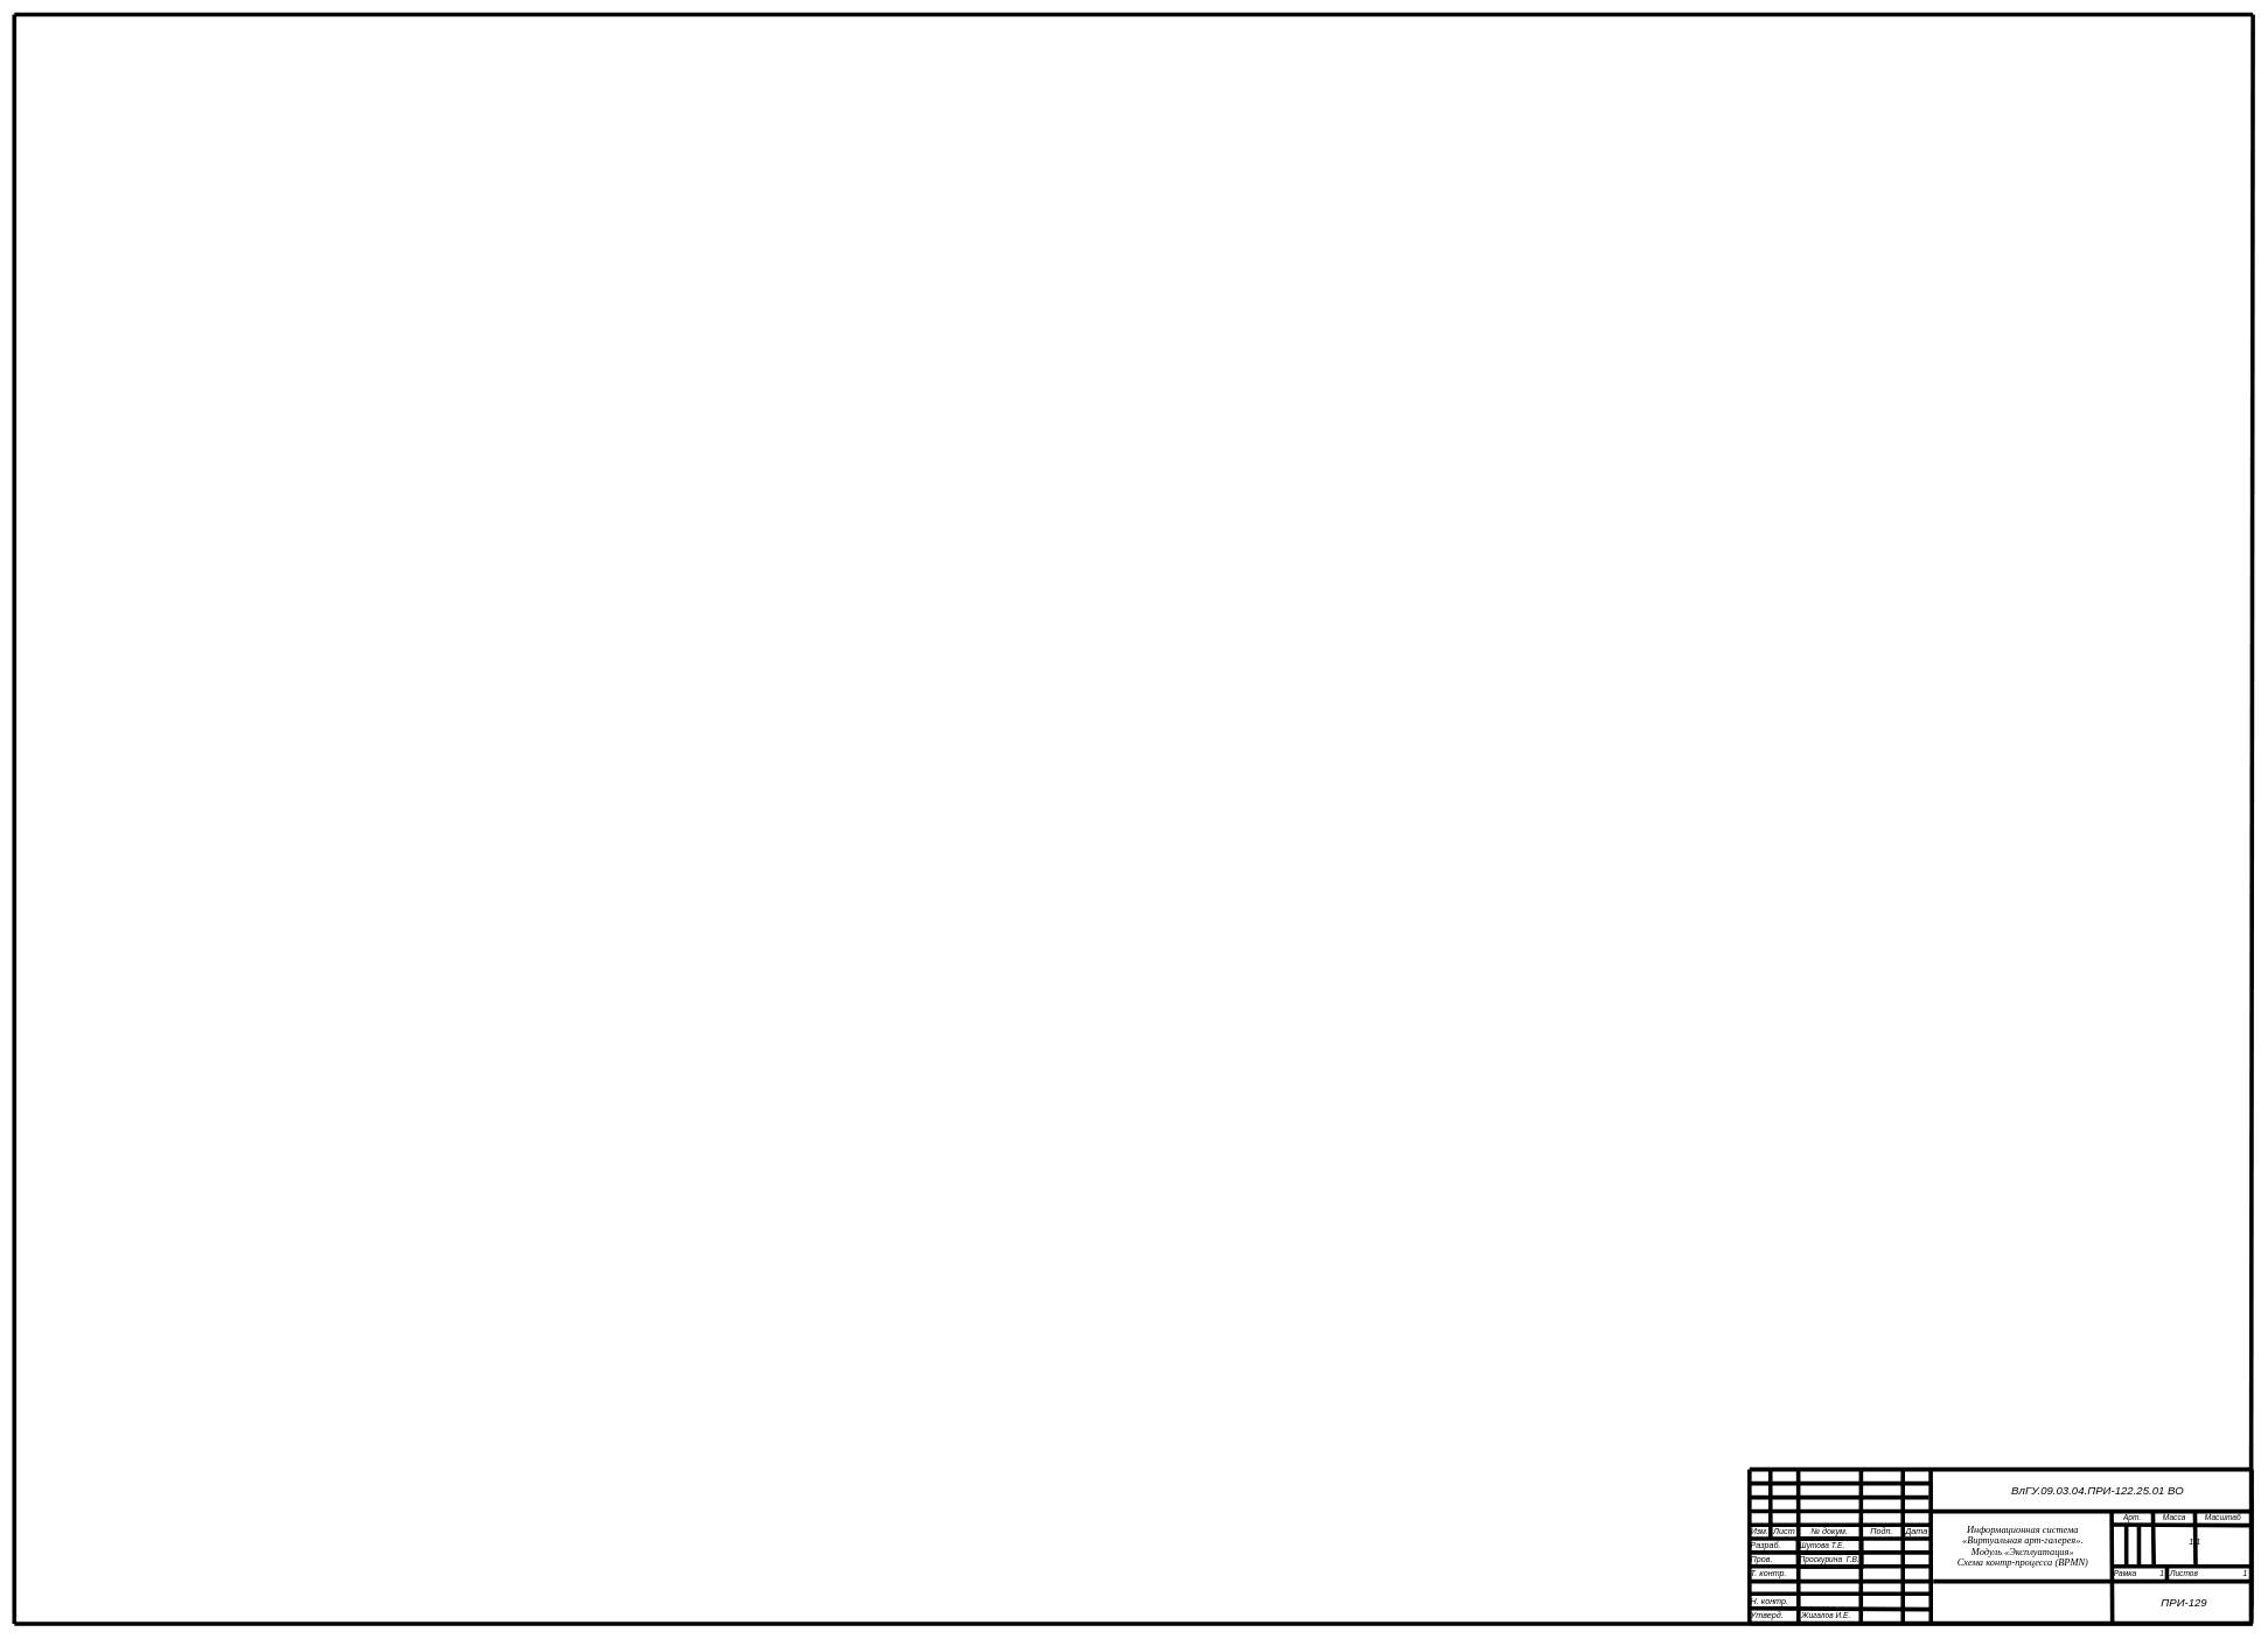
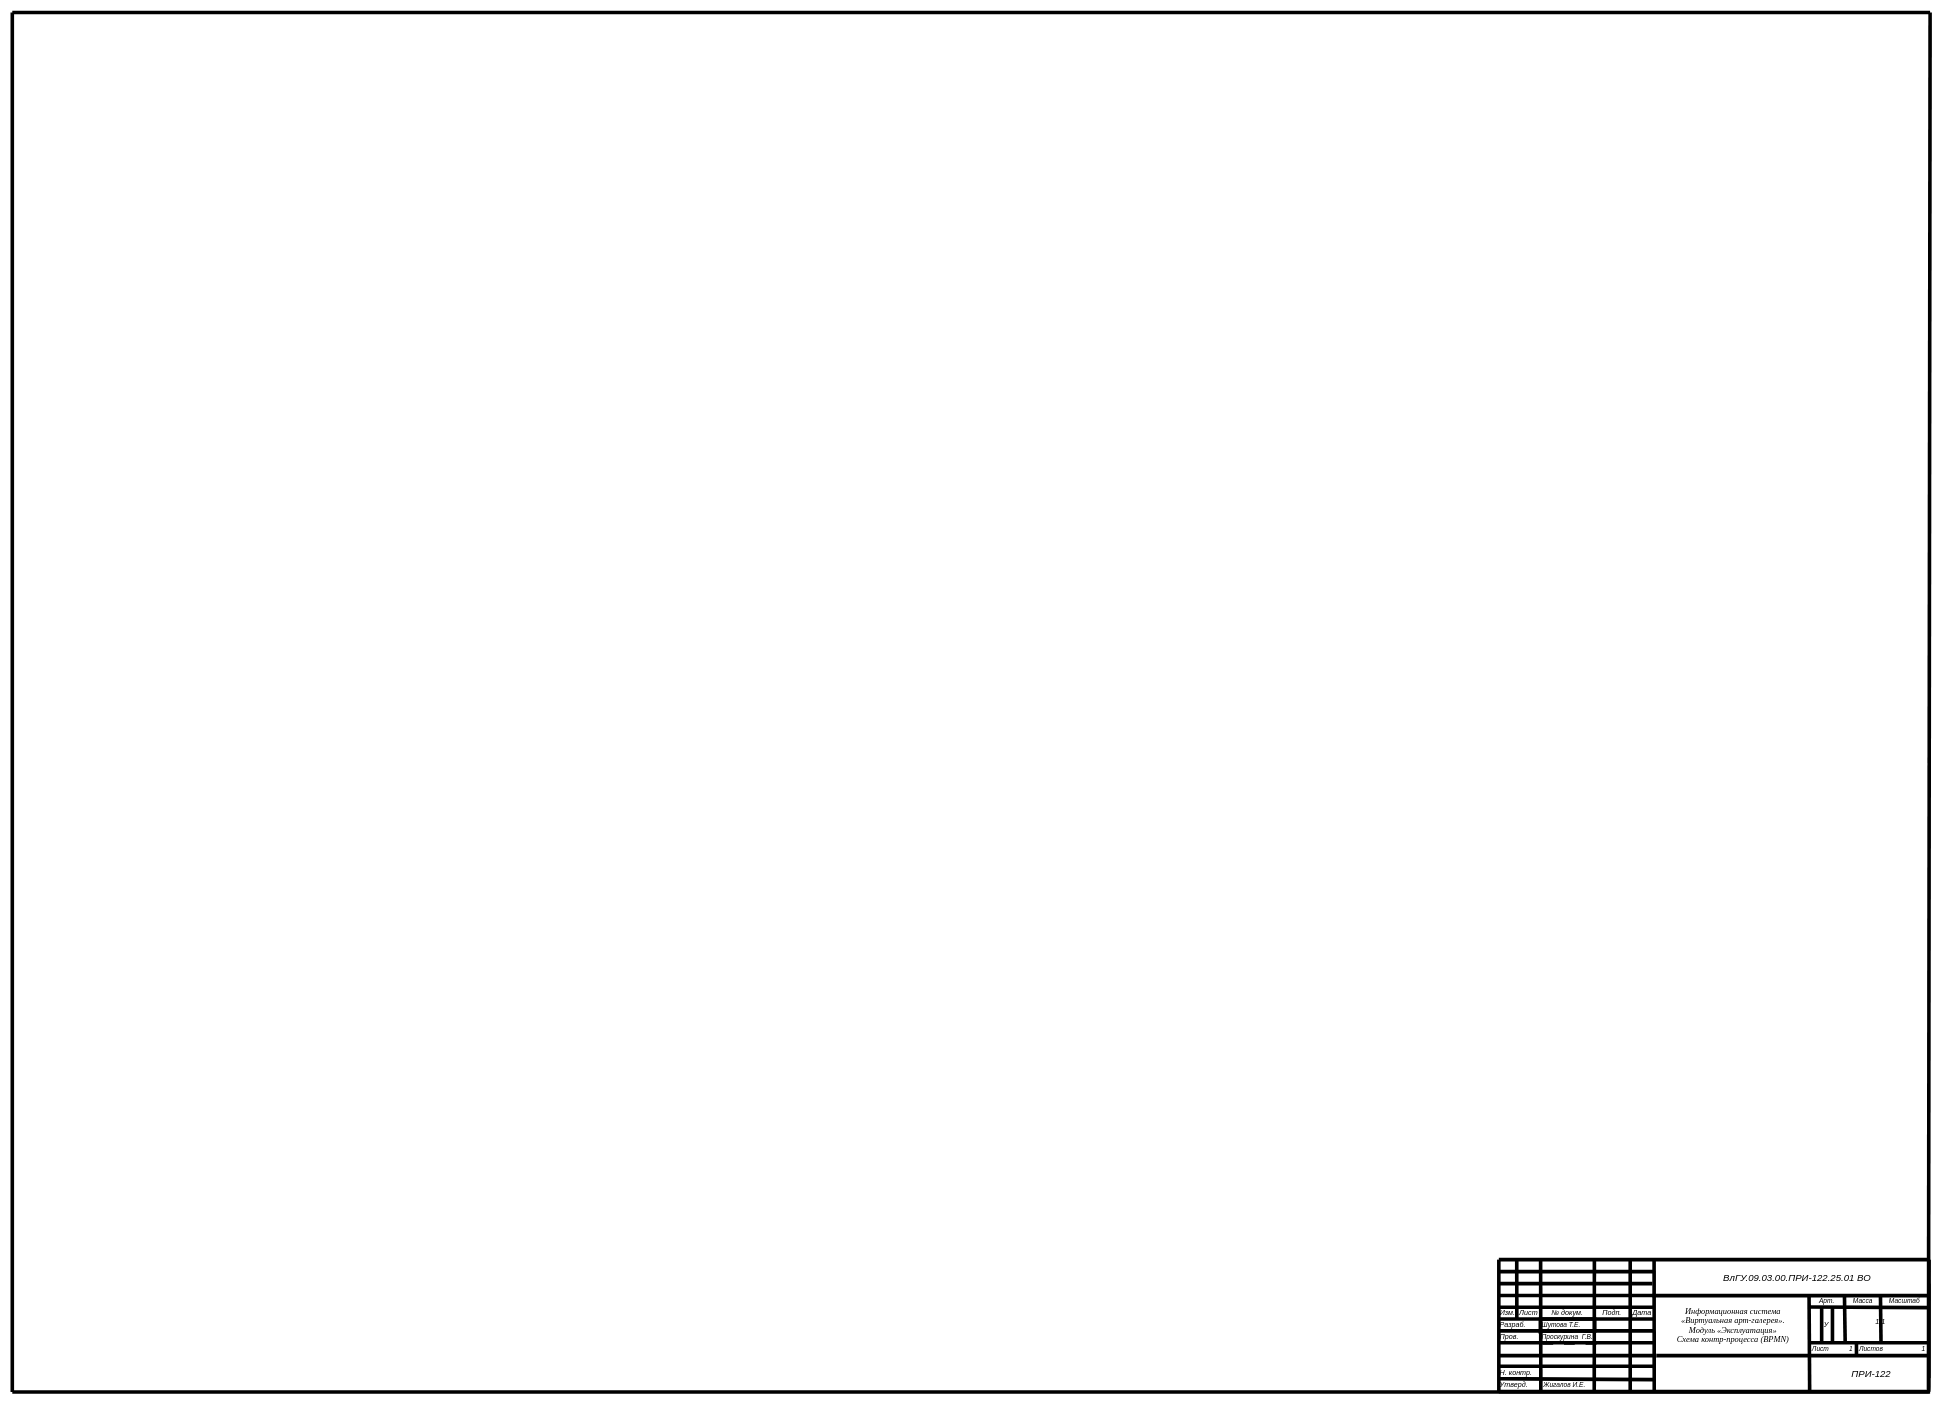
- <mxCell id="48" value="&lt;p align=&quot;center&quot; class=&quot;MsoNormal&quot;&gt;&lt;i style=&quot;font-family: Arial; font-size: 16px;&quot;&gt;ВлГУ.09.03.04.ПРИ-122.25.01 ВО&lt;/i&gt;&lt;br&gt;&lt;/p&gt;" style="text;html=1;align=center;verticalAlign=middle;resizable=0;points=[];autosize=1;strokeWidth=6;" vertex="1" parent="2"><mxGeometry x="2839.29" y="2078.45" width="270" height="60" as="geometry" /></mxCell>
+ <mxCell id="48" value="&lt;p align=&quot;center&quot; class=&quot;MsoNormal&quot;&gt;&lt;i style=&quot;font-family: Arial; font-size: 16px;&quot;&gt;ВлГУ.09.03.00.ПРИ-122.25.01 ВО&lt;/i&gt;&lt;br&gt;&lt;/p&gt;" style="text;html=1;align=center;verticalAlign=middle;resizable=0;points=[];autosize=1;strokeWidth=6;" vertex="1" parent="2"><mxGeometry x="2839.29" y="2078.45" width="270" height="60" as="geometry" /></mxCell>
+ <mxCell id="18" value="&lt;span style=&quot;font-size: 12px&quot;&gt;&lt;i&gt;У&lt;/i&gt;&lt;/span&gt;" style="text;html=1;strokeColor=none;fillColor=none;align=center;verticalAlign=middle;whiteSpace=wrap;rounded=0;fontSize=11;fontFamily=Arial;strokeWidth=6;" vertex="1" parent="2"><mxGeometry x="3013.29" y="2177.45" width="20" height="20" as="geometry" /></mxCell>
- <mxCell id="59" value="Проскурина&amp;nbsp; Г.В." style="rounded=0;whiteSpace=wrap;html=1;fontStyle=2;fontFamily=Arial;fontSize=11;align=left;fillColor=none;strokeWidth=6;" vertex="1" parent="2"><mxGeometry x="2546.73" y="2197.44" width="90.56" height="20" as="geometry" /></mxCell>
+ <mxCell id="59" value="Проскурина&amp;nbsp; Г.В." style="rounded=0;whiteSpace=wrap;html=1;fontStyle=2;fontFamily=Arial;fontSize=11;align=left;fillColor=none;strokeWidth=6;dashed=1;" vertex="1" parent="2"><mxGeometry x="2546.73" y="2197.44" width="90.56" height="20" as="geometry" /></mxCell>
- <mxCell id="50" value="&lt;i&gt;&lt;font style=&quot;font-size: 12px&quot;&gt;Т. контр.&lt;/font&gt;&lt;/i&gt;" style="text;html=1;strokeColor=none;fillColor=none;align=left;verticalAlign=middle;whiteSpace=wrap;rounded=0;fontSize=11;fontFamily=Arial;strokeWidth=6;" vertex="1" parent="2"><mxGeometry x="2477.29" y="2217.45" width="56" height="20" as="geometry" /></mxCell>
- <mxCell id="54" value="&lt;i&gt;&lt;font&gt;Рамка&amp;nbsp; &amp;nbsp; &amp;nbsp; &amp;nbsp; &amp;nbsp; &amp;nbsp;1&lt;/font&gt;&lt;/i&gt;" style="text;html=1;strokeColor=none;fillColor=none;align=center;verticalAlign=middle;whiteSpace=wrap;rounded=0;fontSize=11;fontFamily=Arial;strokeWidth=6;" vertex="1" parent="2"><mxGeometry x="2994.29" y="2217.45" width="79" height="20" as="geometry" /></mxCell>
+ <mxCell id="54" value="&lt;i&gt;&lt;font&gt;Лист&amp;nbsp; &amp;nbsp; &amp;nbsp; &amp;nbsp; &amp;nbsp; &amp;nbsp;1&lt;/font&gt;&lt;/i&gt;" style="text;html=1;strokeColor=none;fillColor=none;align=center;verticalAlign=middle;whiteSpace=wrap;rounded=0;fontSize=11;fontFamily=Arial;strokeWidth=6;" vertex="1" parent="2"><mxGeometry x="2994.29" y="2217.45" width="79" height="20" as="geometry" /></mxCell>
- <mxCell id="60" value="&lt;span style=&quot;font-size: 16px;&quot;&gt;&lt;i&gt;ПРИ-129&lt;/i&gt;&lt;/span&gt;" style="text;html=1;strokeColor=none;fillColor=none;align=center;verticalAlign=middle;whiteSpace=wrap;rounded=0;fontFamily=Arial;fontSize=11;strokeWidth=6;" vertex="1" parent="2"><mxGeometry x="3003.29" y="2238.45" width="190" height="59" as="geometry" /></mxCell>
+ <mxCell id="60" value="&lt;span style=&quot;font-size: 16px;&quot;&gt;&lt;i&gt;ПРИ-122&lt;/i&gt;&lt;/span&gt;" style="text;html=1;strokeColor=none;fillColor=none;align=center;verticalAlign=middle;whiteSpace=wrap;rounded=0;fontFamily=Arial;fontSize=11;strokeWidth=6;" vertex="1" parent="2"><mxGeometry x="3003.29" y="2238.45" width="190" height="59" as="geometry" /></mxCell>
